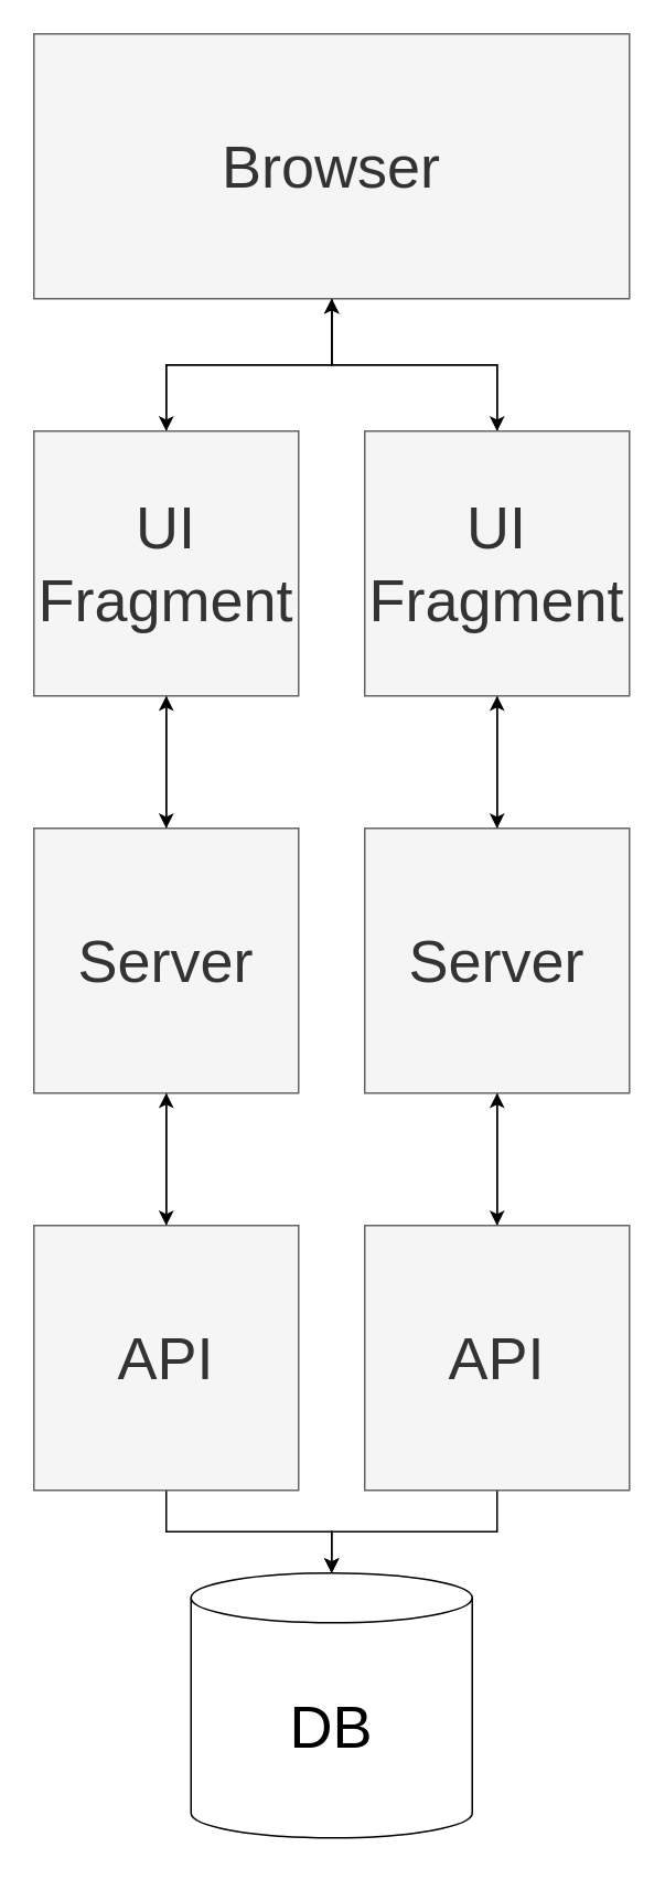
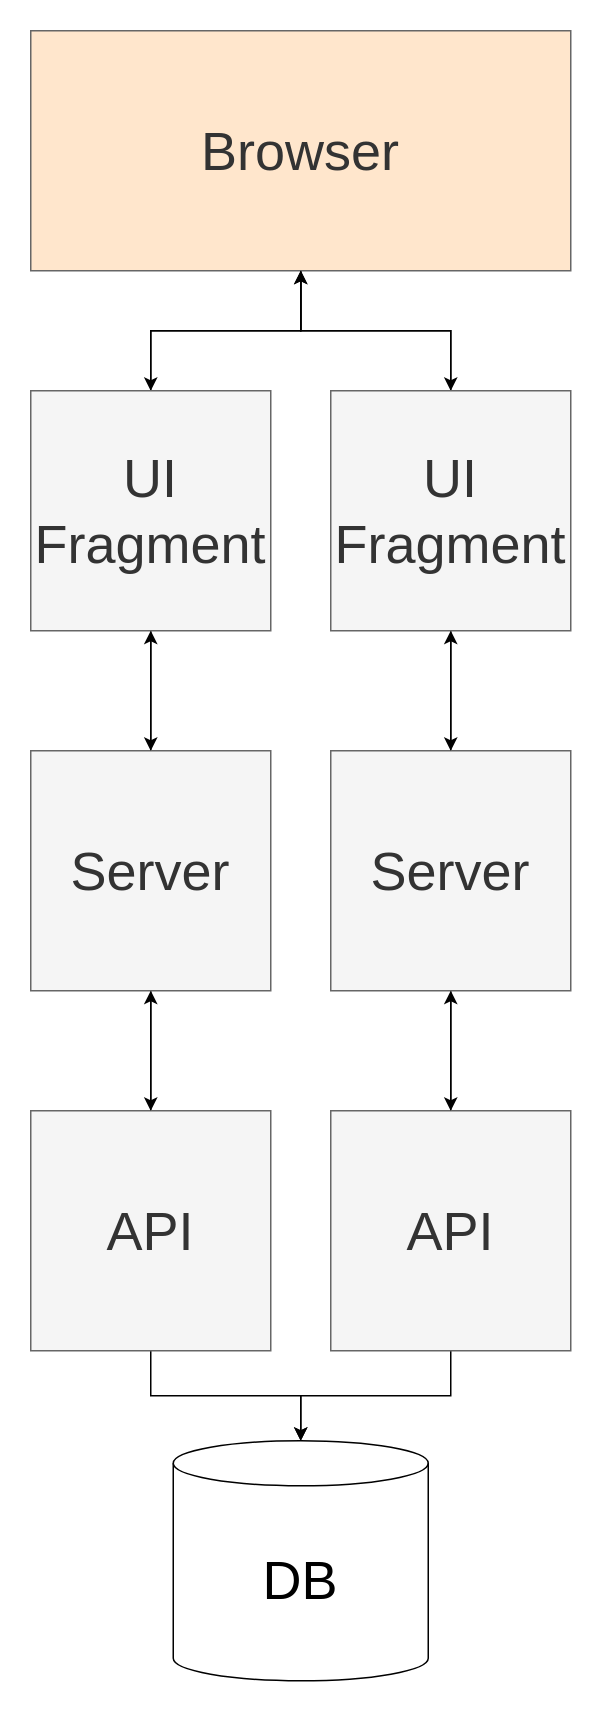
- <mxCell id="4" value="&lt;font style=&quot;font-size: 36px&quot;&gt;Browser&lt;/font&gt;" style="rounded=0;whiteSpace=wrap;html=1;shadow=0;sketch=0;fillColor=#f5f5f5;strokeColor=#666666;fontColor=#333333;" vertex="1" parent="1"><mxGeometry width="360" height="160" as="geometry" x="20" y="20" /></mxCell>
+ <mxCell id="4" value="&lt;font style=&quot;font-size: 36px&quot;&gt;Browser&lt;/font&gt;" style="rounded=0;whiteSpace=wrap;html=1;shadow=0;sketch=0;fillColor=#ffe6cc;strokeColor=#666666;fontColor=#333333;" vertex="1" parent="1"><mxGeometry width="360" height="160" as="geometry" x="20" y="20" /></mxCell>
- <mxCell id="23" value="&lt;font style=&quot;font-size: 36px&quot;&gt;DB&lt;/font&gt;" style="shape=cylinder3;whiteSpace=wrap;html=1;boundedLbl=1;backgroundOutline=1;size=15;" vertex="1" parent="1"><mxGeometry x="115" y="950" width="170" height="160" as="geometry" /></mxCell>
+ <mxCell id="23" value="&lt;font style=&quot;font-size: 36px&quot;&gt;DB&lt;/font&gt;" style="shape=cylinder3;whiteSpace=wrap;html=1;boundedLbl=1;backgroundOutline=1;size=15;" vertex="1" parent="1"><mxGeometry x="115" y="960" width="170" height="160" as="geometry" /></mxCell>
